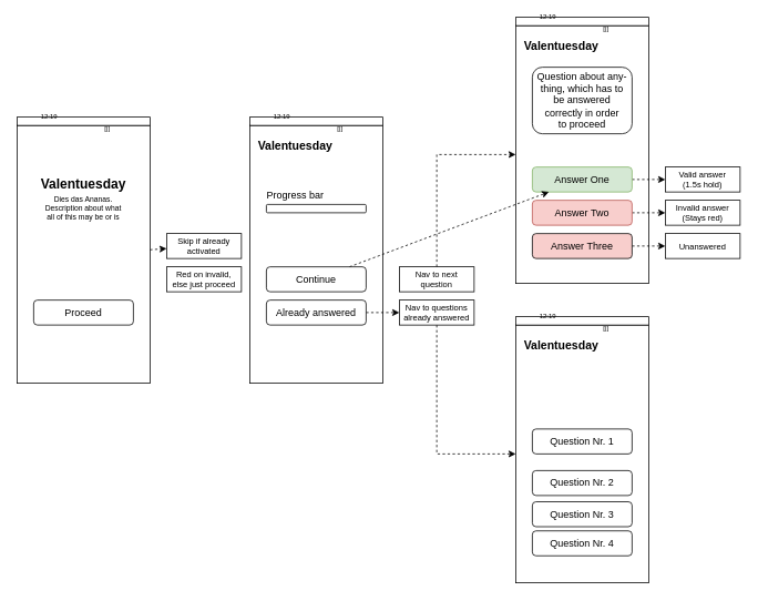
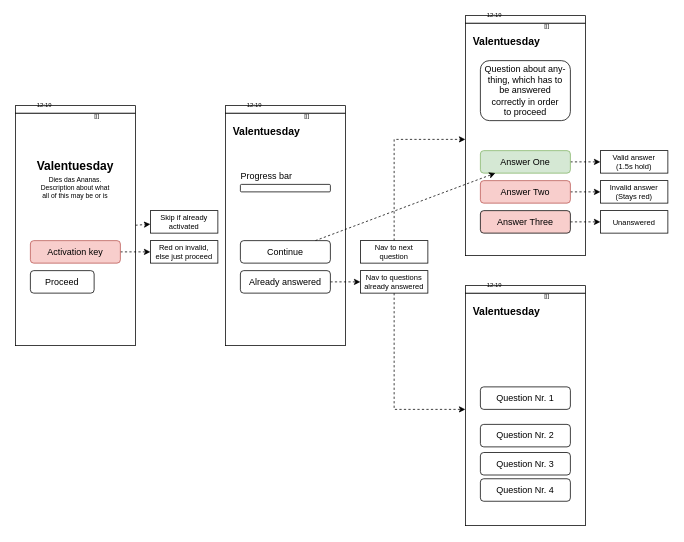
+ <mxCell id="22" value="Activation key" style="rounded=1;whiteSpace=wrap;html=1;fillColor=#f8cecc;strokeColor=#b85450;" vertex="1" parent="1"><mxGeometry x="40" y="320" width="120" height="30" as="geometry" /></mxCell>
+ <mxCell id="21" style="edgeStyle=none;rounded=0;orthogonalLoop=1;jettySize=auto;html=1;dashed=1;fontSize=12;" edge="1" parent="1" source="22" target="35"><mxGeometry relative="1" as="geometry" /></mxCell>
- <mxCell id="23" value="Proceed" style="rounded=1;whiteSpace=wrap;html=1;" vertex="1" parent="1"><mxGeometry x="40" y="360" width="120" height="30" as="geometry" /></mxCell>
+ <mxCell id="23" value="Proceed" style="rounded=1;whiteSpace=wrap;html=1;" vertex="1" parent="1"><mxGeometry x="40" y="360" width="85" height="30" as="geometry" /></mxCell>
